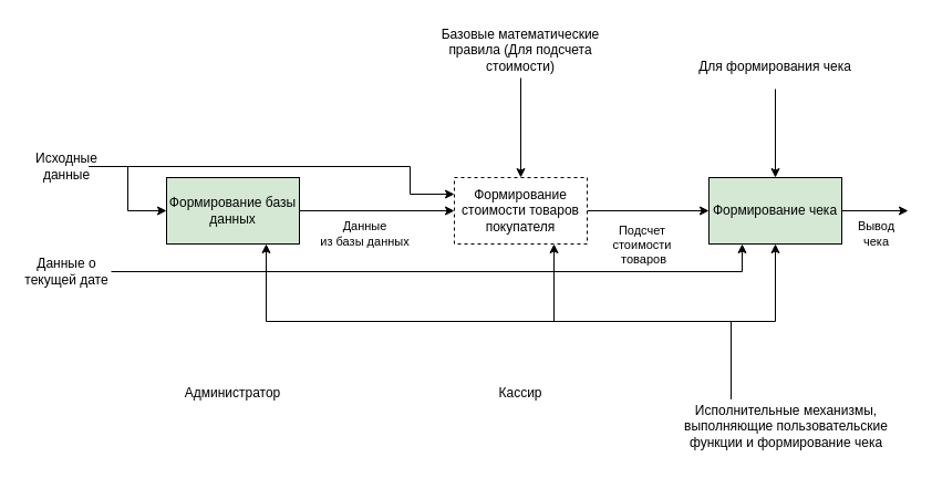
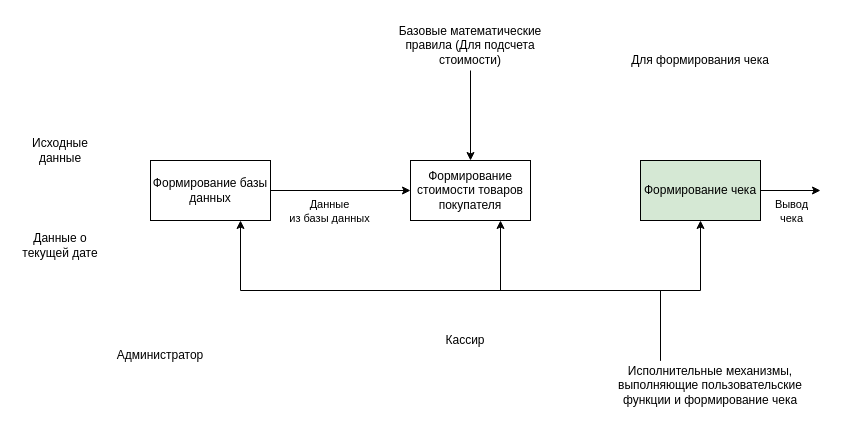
- <mxCell id="18" style="edgeStyle=orthogonalEdgeStyle;rounded=0;orthogonalLoop=1;jettySize=auto;html=1;exitX=0.5;exitY=1;exitDx=0;exitDy=0;entryX=0.5;entryY=0;entryDx=0;entryDy=0;" edge="1" parent="1" source="19" target="2"><mxGeometry relative="1" as="geometry" /></mxCell>
- <mxCell id="24" style="edgeStyle=orthogonalEdgeStyle;rounded=0;orthogonalLoop=1;jettySize=auto;html=1;exitX=1;exitY=0.5;exitDx=0;exitDy=0;entryX=0;entryY=0.25;entryDx=0;entryDy=0;" edge="1" parent="1" source="25" target="7"><mxGeometry relative="1" as="geometry"><Array as="points"><mxPoint x="80" y="150" /><mxPoint x="370" y="150" /><mxPoint x="370" y="175" /></Array></mxGeometry></mxCell>
- <mxCell id="23" style="edgeStyle=orthogonalEdgeStyle;rounded=0;orthogonalLoop=1;jettySize=auto;html=1;exitX=1;exitY=0.5;exitDx=0;exitDy=0;entryX=0;entryY=0.5;entryDx=0;entryDy=0;" edge="1" parent="1" source="25" target="10"><mxGeometry relative="1" as="geometry"><Array as="points"><mxPoint x="80" y="150" /><mxPoint x="115" y="150" /><mxPoint x="115" y="190" /></Array></mxGeometry></mxCell>
- <mxCell id="10" value="Формирование базы данных" style="rounded=0;whiteSpace=wrap;html=1;fillColor=#d5e8d4;" vertex="1" parent="1"><mxGeometry x="150" y="160" width="120" height="60" as="geometry" /></mxCell>
+ <mxCell id="10" value="Формирование базы данных" style="rounded=0;whiteSpace=wrap;html=1;" vertex="1" parent="1"><mxGeometry x="150" y="160" width="120" height="60" as="geometry" /></mxCell>
- <mxCell id="7" value="Формирование стоимости товаров покупателя" style="rounded=0;whiteSpace=wrap;html=1;dashed=1;" vertex="1" parent="1"><mxGeometry x="410" y="160" width="120" height="60" as="geometry" /></mxCell>
+ <mxCell id="7" value="Формирование стоимости товаров покупателя" style="rounded=0;whiteSpace=wrap;html=1;" vertex="1" parent="1"><mxGeometry x="410" y="160" width="120" height="60" as="geometry" /></mxCell>
- <mxCell id="5" style="edgeStyle=orthogonalEdgeStyle;rounded=0;orthogonalLoop=1;jettySize=auto;html=1;exitX=1;exitY=0.5;exitDx=0;exitDy=0;entryX=0;entryY=0.5;entryDx=0;entryDy=0;" edge="1" parent="1" source="7" target="2"><mxGeometry relative="1" as="geometry" /></mxCell>
- <mxCell id="6" value="Подсчет&amp;nbsp;&lt;div&gt;стоимости&amp;nbsp;&lt;/div&gt;&lt;div&gt;товаров&lt;/div&gt;" style="edgeLabel;html=1;align=center;verticalAlign=middle;resizable=0;points=[];" vertex="1" connectable="0" parent="5"><mxGeometry x="-0.377" y="-3" relative="1" as="geometry"><mxPoint x="16" y="27" as="offset" /></mxGeometry></mxCell>
- <mxCell id="16" style="edgeStyle=orthogonalEdgeStyle;rounded=0;orthogonalLoop=1;jettySize=auto;html=1;exitX=1;exitY=0.5;exitDx=0;exitDy=0;entryX=0.25;entryY=1;entryDx=0;entryDy=0;" edge="1" parent="1" source="17" target="2"><mxGeometry relative="1" as="geometry" /></mxCell>
- <mxCell id="20" value="Администратор" style="text;html=1;align=center;verticalAlign=middle;whiteSpace=wrap;rounded=0;" vertex="1" parent="1"><mxGeometry x="180" y="340" width="60" height="30" as="geometry" /></mxCell>
+ <mxCell id="20" value="Администратор" style="text;html=1;align=center;verticalAlign=middle;whiteSpace=wrap;rounded=0;" vertex="1" parent="1"><mxGeometry x="130" y="340" width="60" height="30" as="geometry" /></mxCell>
- <mxCell id="11" value="Кассир" style="text;html=1;align=center;verticalAlign=middle;whiteSpace=wrap;rounded=0;" vertex="1" parent="1"><mxGeometry x="440" y="340" width="60" height="30" as="geometry" /></mxCell>
+ <mxCell id="11" value="Кассир" style="text;html=1;align=center;verticalAlign=middle;whiteSpace=wrap;rounded=0;" vertex="1" parent="1"><mxGeometry x="435" y="325" width="60" height="30" as="geometry" /></mxCell>
